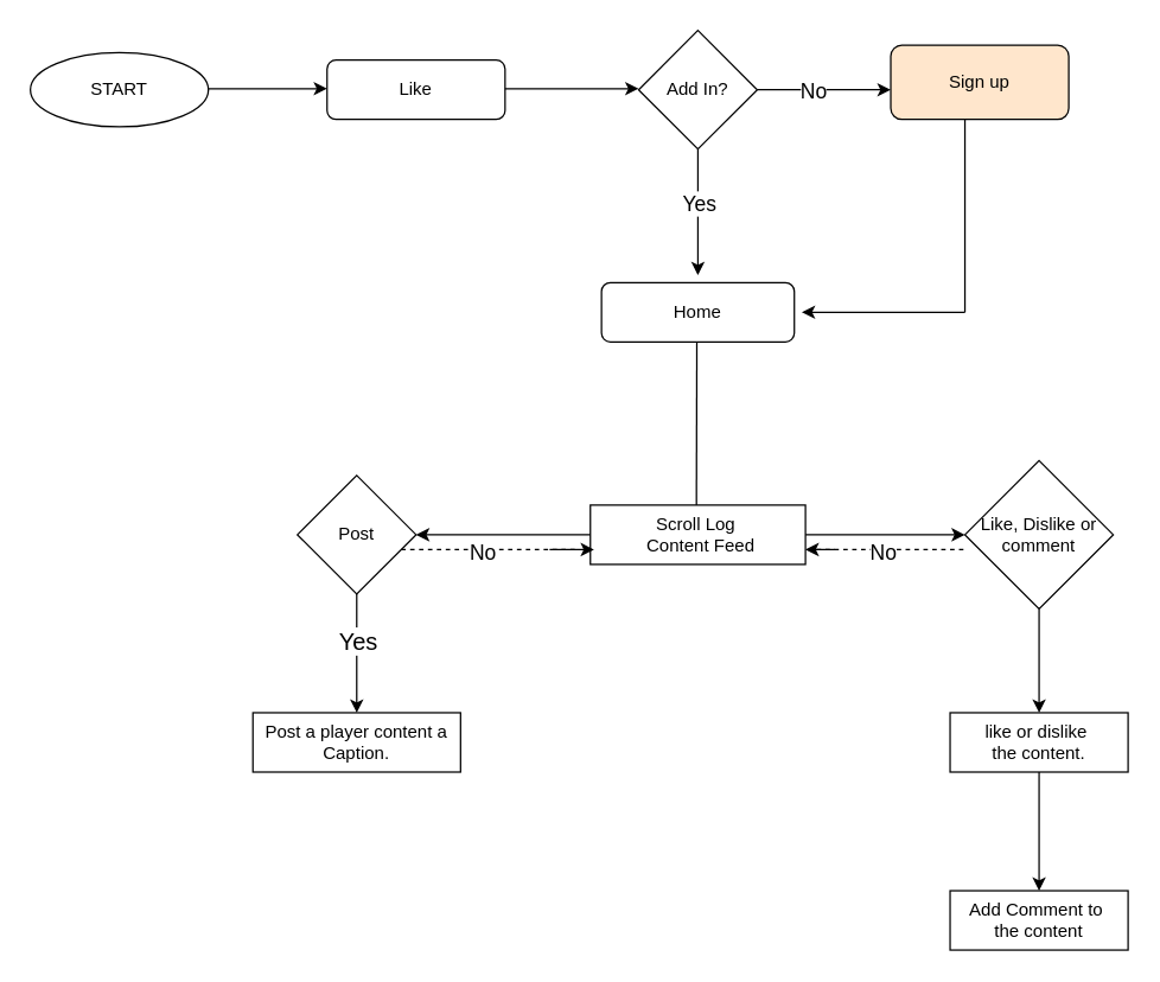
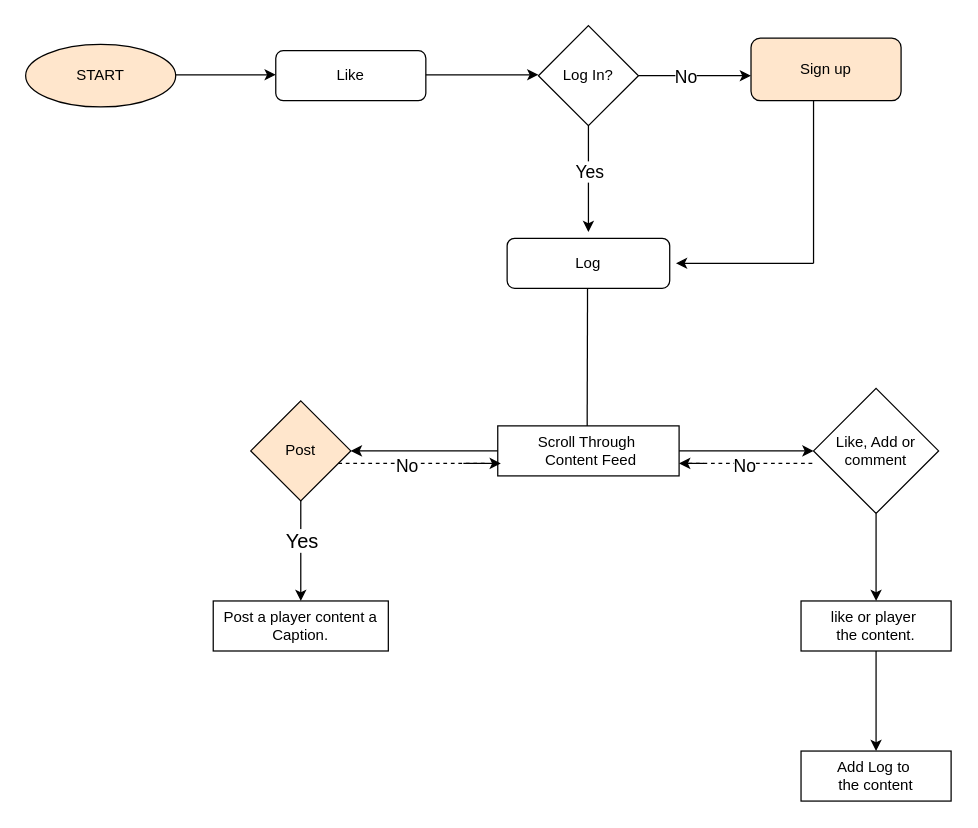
- <mxCell id="2" value="START" style="ellipse;whiteSpace=wrap;html=1;" parent="1" vertex="1"><mxGeometry x="20" y="35" width="120" height="50" as="geometry" /></mxCell>
+ <mxCell id="2" value="START" style="ellipse;whiteSpace=wrap;html=1;fillColor=#ffe6cc;" parent="1" vertex="1"><mxGeometry x="20" y="35" width="120" height="50" as="geometry" /></mxCell>
- <mxCell id="5" value="Add In?" style="rhombus;whiteSpace=wrap;html=1;" parent="1" vertex="1"><mxGeometry x="430" y="20" width="80" height="80" as="geometry" /></mxCell>
+ <mxCell id="5" value="Log In?" style="rhombus;whiteSpace=wrap;html=1;" parent="1" vertex="1"><mxGeometry x="430" y="20" width="80" height="80" as="geometry" /></mxCell>
- <mxCell id="9" value="Home" style="rounded=1;whiteSpace=wrap;html=1;" parent="1" vertex="1"><mxGeometry x="405" y="190" width="130" height="40" as="geometry" /></mxCell>
+ <mxCell id="9" value="Log" style="rounded=1;whiteSpace=wrap;html=1;" parent="1" vertex="1"><mxGeometry x="405" y="190" width="130" height="40" as="geometry" /></mxCell>
- <mxCell id="18" value="Post" style="rhombus;whiteSpace=wrap;html=1;" parent="1" vertex="1"><mxGeometry x="200" y="320" width="80" height="80" as="geometry" /></mxCell>
+ <mxCell id="18" value="Post" style="rhombus;whiteSpace=wrap;html=1;fillColor=#ffe6cc;" parent="1" vertex="1"><mxGeometry x="200" y="320" width="80" height="80" as="geometry" /></mxCell>
- <mxCell id="16" value="Scroll Log&amp;nbsp;&lt;br&gt;&amp;nbsp;Content Feed" style="rounded=0;whiteSpace=wrap;html=1;" parent="1" vertex="1"><mxGeometry x="397.5" y="340" width="145" height="40" as="geometry" /></mxCell>
+ <mxCell id="16" value="Scroll Through&amp;nbsp;&lt;br&gt;&amp;nbsp;Content Feed" style="rounded=0;whiteSpace=wrap;html=1;" parent="1" vertex="1"><mxGeometry x="397.5" y="340" width="145" height="40" as="geometry" /></mxCell>
- <mxCell id="25" value="Like, Dislike or comment" style="rhombus;whiteSpace=wrap;html=1;" parent="1" vertex="1"><mxGeometry x="650" y="310" width="100" height="100" as="geometry" /></mxCell>
+ <mxCell id="25" value="Like, Add or comment" style="rhombus;whiteSpace=wrap;html=1;" parent="1" vertex="1"><mxGeometry x="650" y="310" width="100" height="100" as="geometry" /></mxCell>
- <mxCell id="28" value="like or dislike&amp;nbsp;&lt;br&gt;the content." style="rounded=0;whiteSpace=wrap;html=1;" parent="1" vertex="1"><mxGeometry x="640" y="480" width="120" height="40" as="geometry" /></mxCell>
+ <mxCell id="28" value="like or player&amp;nbsp;&lt;br&gt;the content." style="rounded=0;whiteSpace=wrap;html=1;" parent="1" vertex="1"><mxGeometry x="640" y="480" width="120" height="40" as="geometry" /></mxCell>
- <mxCell id="30" value="Add Comment to&amp;nbsp;&lt;br&gt;the content" style="rounded=0;whiteSpace=wrap;html=1;" parent="1" vertex="1"><mxGeometry x="640" y="600" width="120" height="40" as="geometry" /></mxCell>
+ <mxCell id="30" value="Add Log to&amp;nbsp;&lt;br&gt;the content" style="rounded=0;whiteSpace=wrap;html=1;" parent="1" vertex="1"><mxGeometry x="640" y="600" width="120" height="40" as="geometry" /></mxCell>
